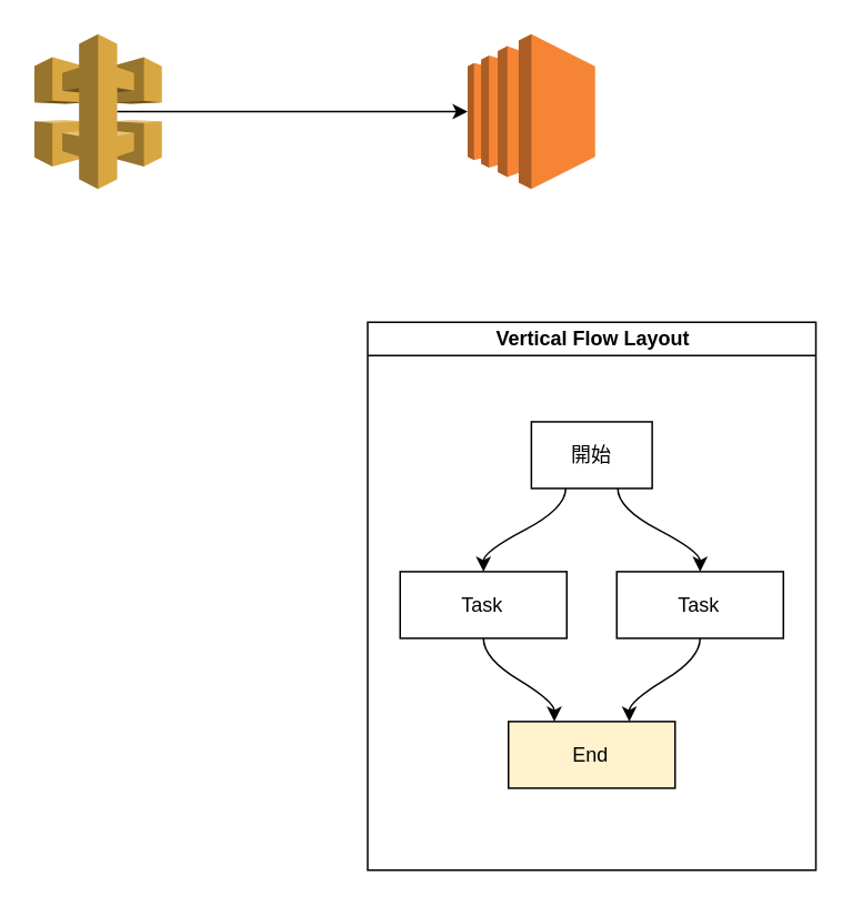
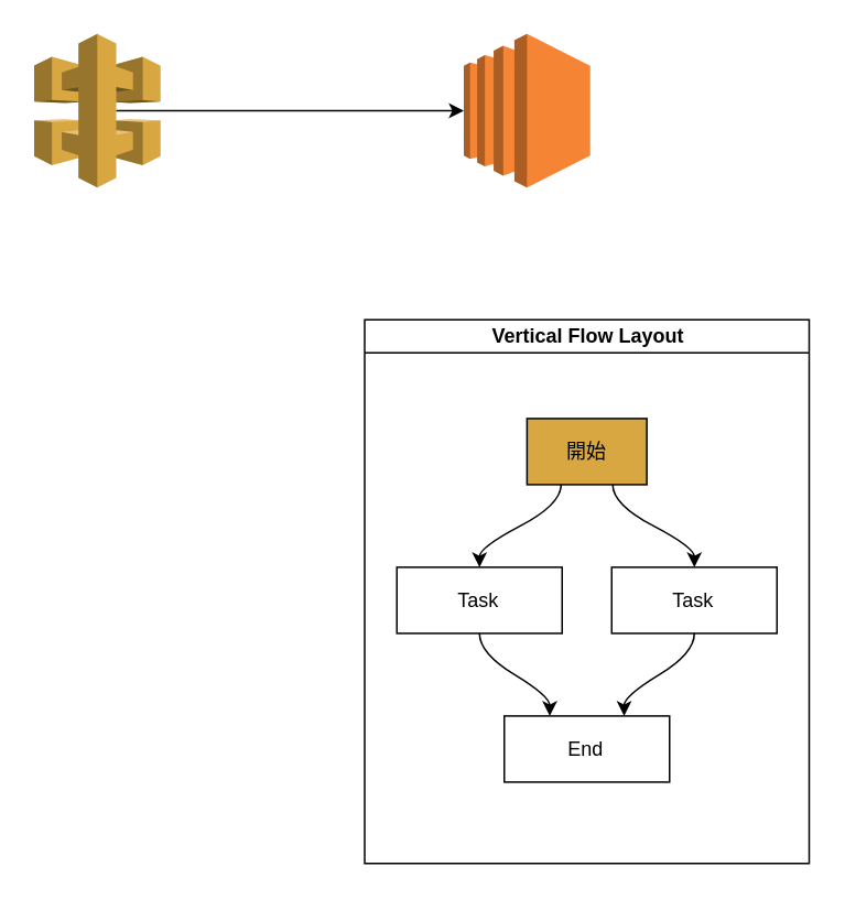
- <mxCell id="6" value="開始" style="whiteSpace=wrap;html=1;rotation=0;" parent="5" vertex="1"><mxGeometry x="98.247" y="59.775" width="72.5" height="40" as="geometry" /></mxCell>
+ <mxCell id="6" value="開始" style="whiteSpace=wrap;html=1;rotation=0;fillColor=#d9a741;" parent="5" vertex="1"><mxGeometry x="98.247" y="59.775" width="72.5" height="40" as="geometry" /></mxCell>
- <mxCell id="11" value="End" style="whiteSpace=wrap;html=1;rotation=0;fillColor=#fff2cc;" parent="5" vertex="1"><mxGeometry x="84.497" y="239.775" width="100" height="40" as="geometry" /></mxCell>
+ <mxCell id="11" value="End" style="whiteSpace=wrap;html=1;rotation=0;" parent="5" vertex="1"><mxGeometry x="84.497" y="239.775" width="100" height="40" as="geometry" /></mxCell>
